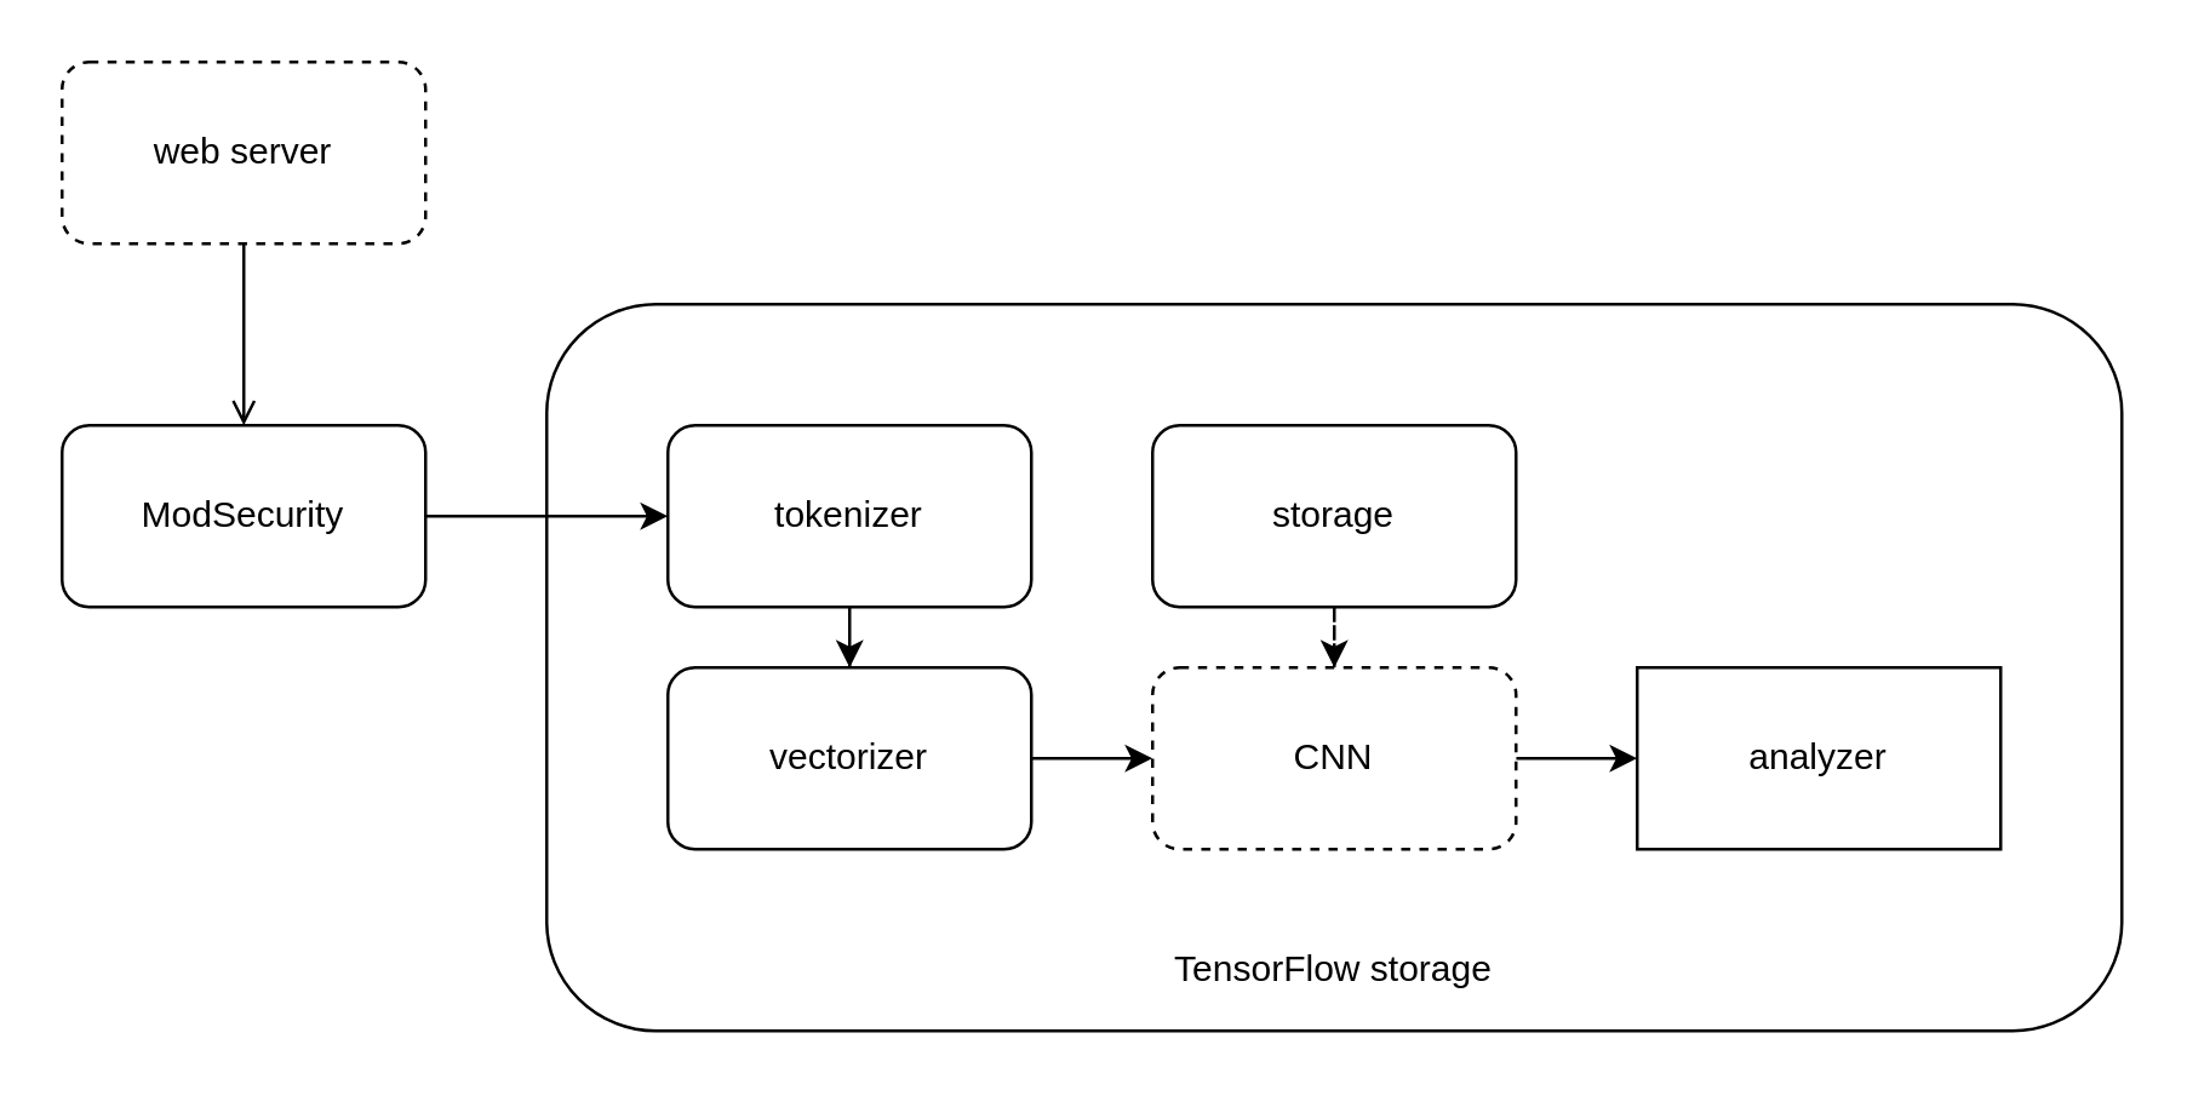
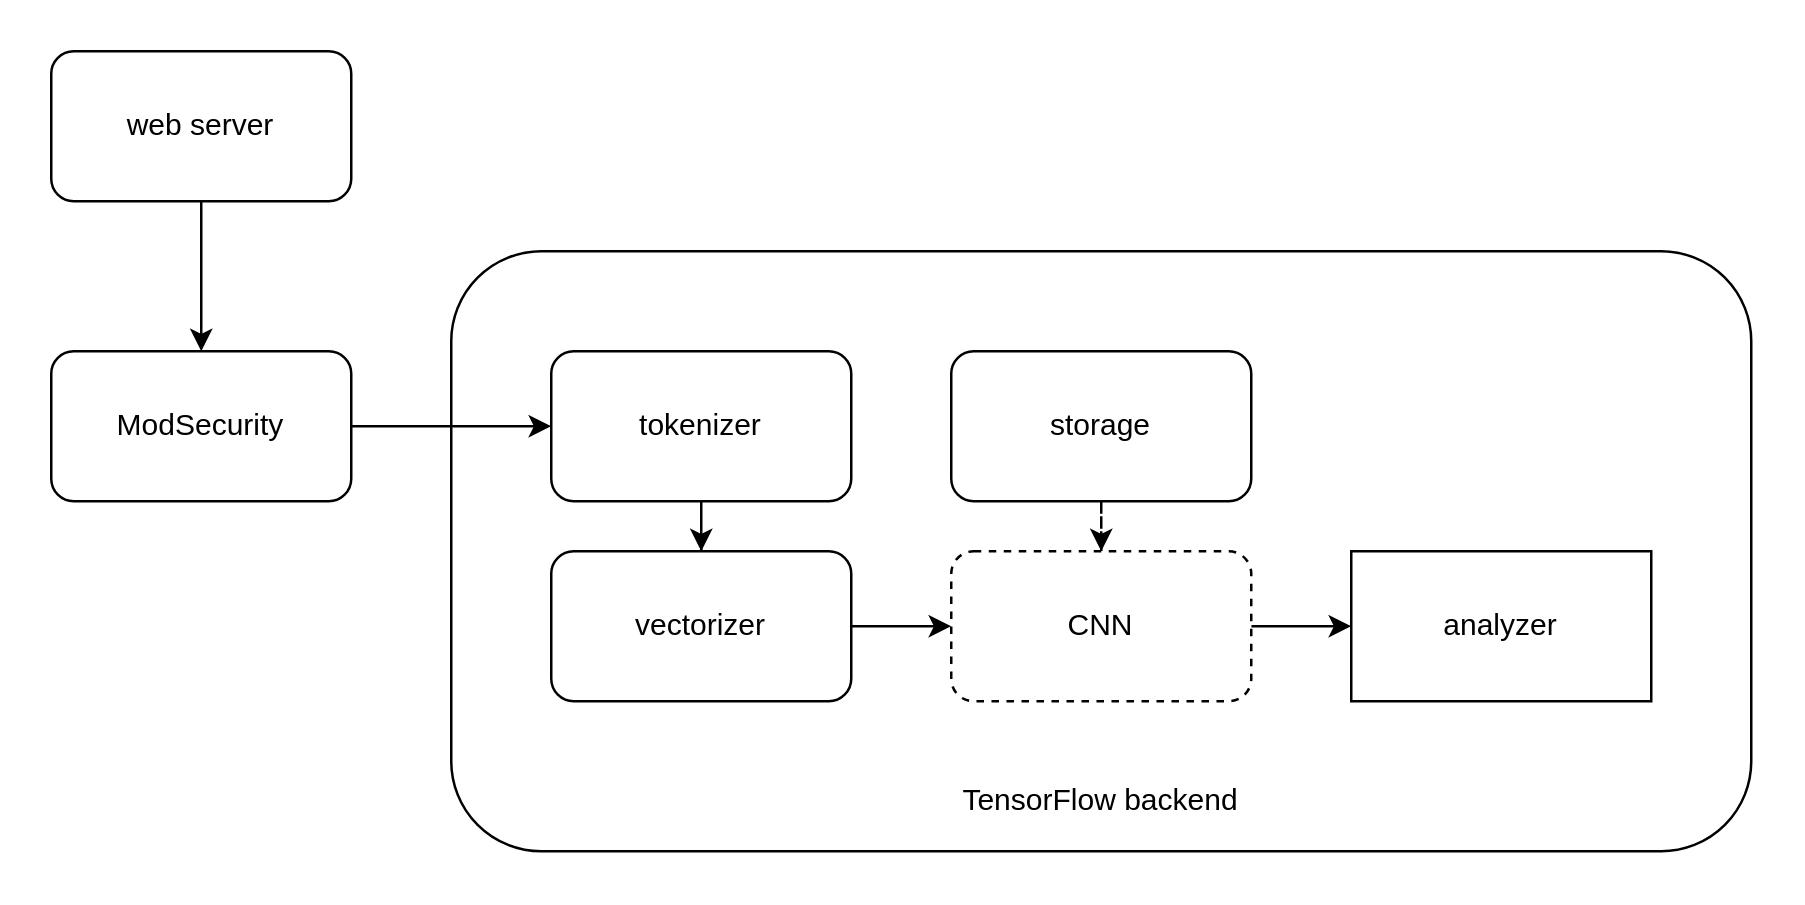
- <mxCell id="4" value="web server" style="rounded=1;whiteSpace=wrap;html=1;dashed=1;" parent="1" vertex="1"><mxGeometry x="20" y="20" width="120" height="60" as="geometry" /></mxCell>
+ <mxCell id="4" value="web server" style="rounded=1;whiteSpace=wrap;html=1;" parent="1" vertex="1"><mxGeometry x="20" y="20" width="120" height="60" as="geometry" /></mxCell>
- <mxCell id="3" style="edgeStyle=orthogonalEdgeStyle;rounded=0;orthogonalLoop=1;jettySize=auto;html=1;endArrow=open;" parent="1" source="4" target="6" edge="1"><mxGeometry relative="1" as="geometry" /></mxCell>
+ <mxCell id="3" style="edgeStyle=orthogonalEdgeStyle;rounded=0;orthogonalLoop=1;jettySize=auto;html=1;" parent="1" source="4" target="6" edge="1"><mxGeometry relative="1" as="geometry" /></mxCell>
- <mxCell id="14" value="TensorFlow storage" style="text;html=1;strokeColor=none;fillColor=none;align=center;verticalAlign=middle;whiteSpace=wrap;rounded=0;" parent="1" vertex="1"><mxGeometry x="380" y="310" width="120" height="20" as="geometry" /></mxCell>
+ <mxCell id="14" value="TensorFlow backend" style="text;html=1;strokeColor=none;fillColor=none;align=center;verticalAlign=middle;whiteSpace=wrap;rounded=0;" parent="1" vertex="1"><mxGeometry x="380" y="310" width="120" height="20" as="geometry" /></mxCell>
